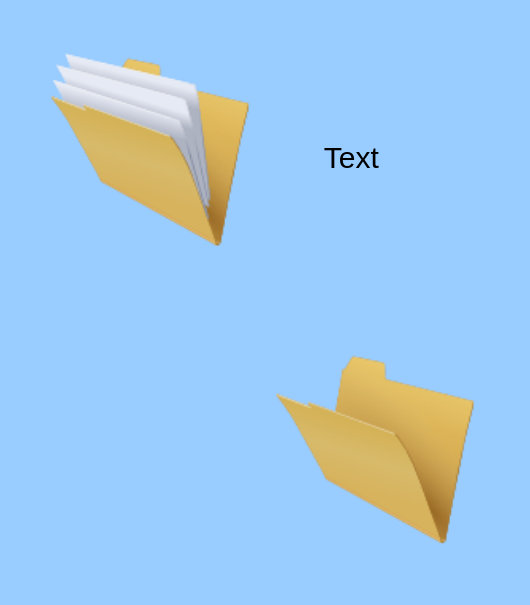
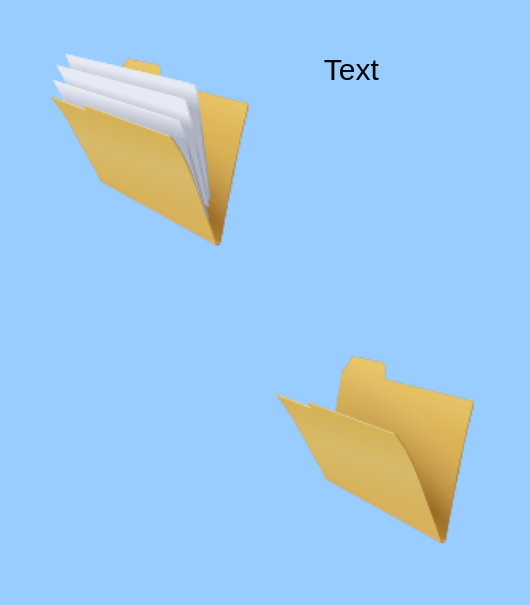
- <mxCell id="4" value="Text" style="text;html=1;align=center;verticalAlign=middle;resizable=0;points=[];autosize=1;strokeColor=none;fillColor=none;" vertex="1" parent="1"><mxGeometry x="115" y="48" width="50" height="30" as="geometry" /></mxCell>
+ <mxCell id="4" value="Text" style="text;html=1;align=center;verticalAlign=middle;resizable=0;points=[];autosize=1;strokeColor=none;fillColor=none;" vertex="1" parent="1"><mxGeometry x="115" y="13" width="50" height="30" as="geometry" /></mxCell>
